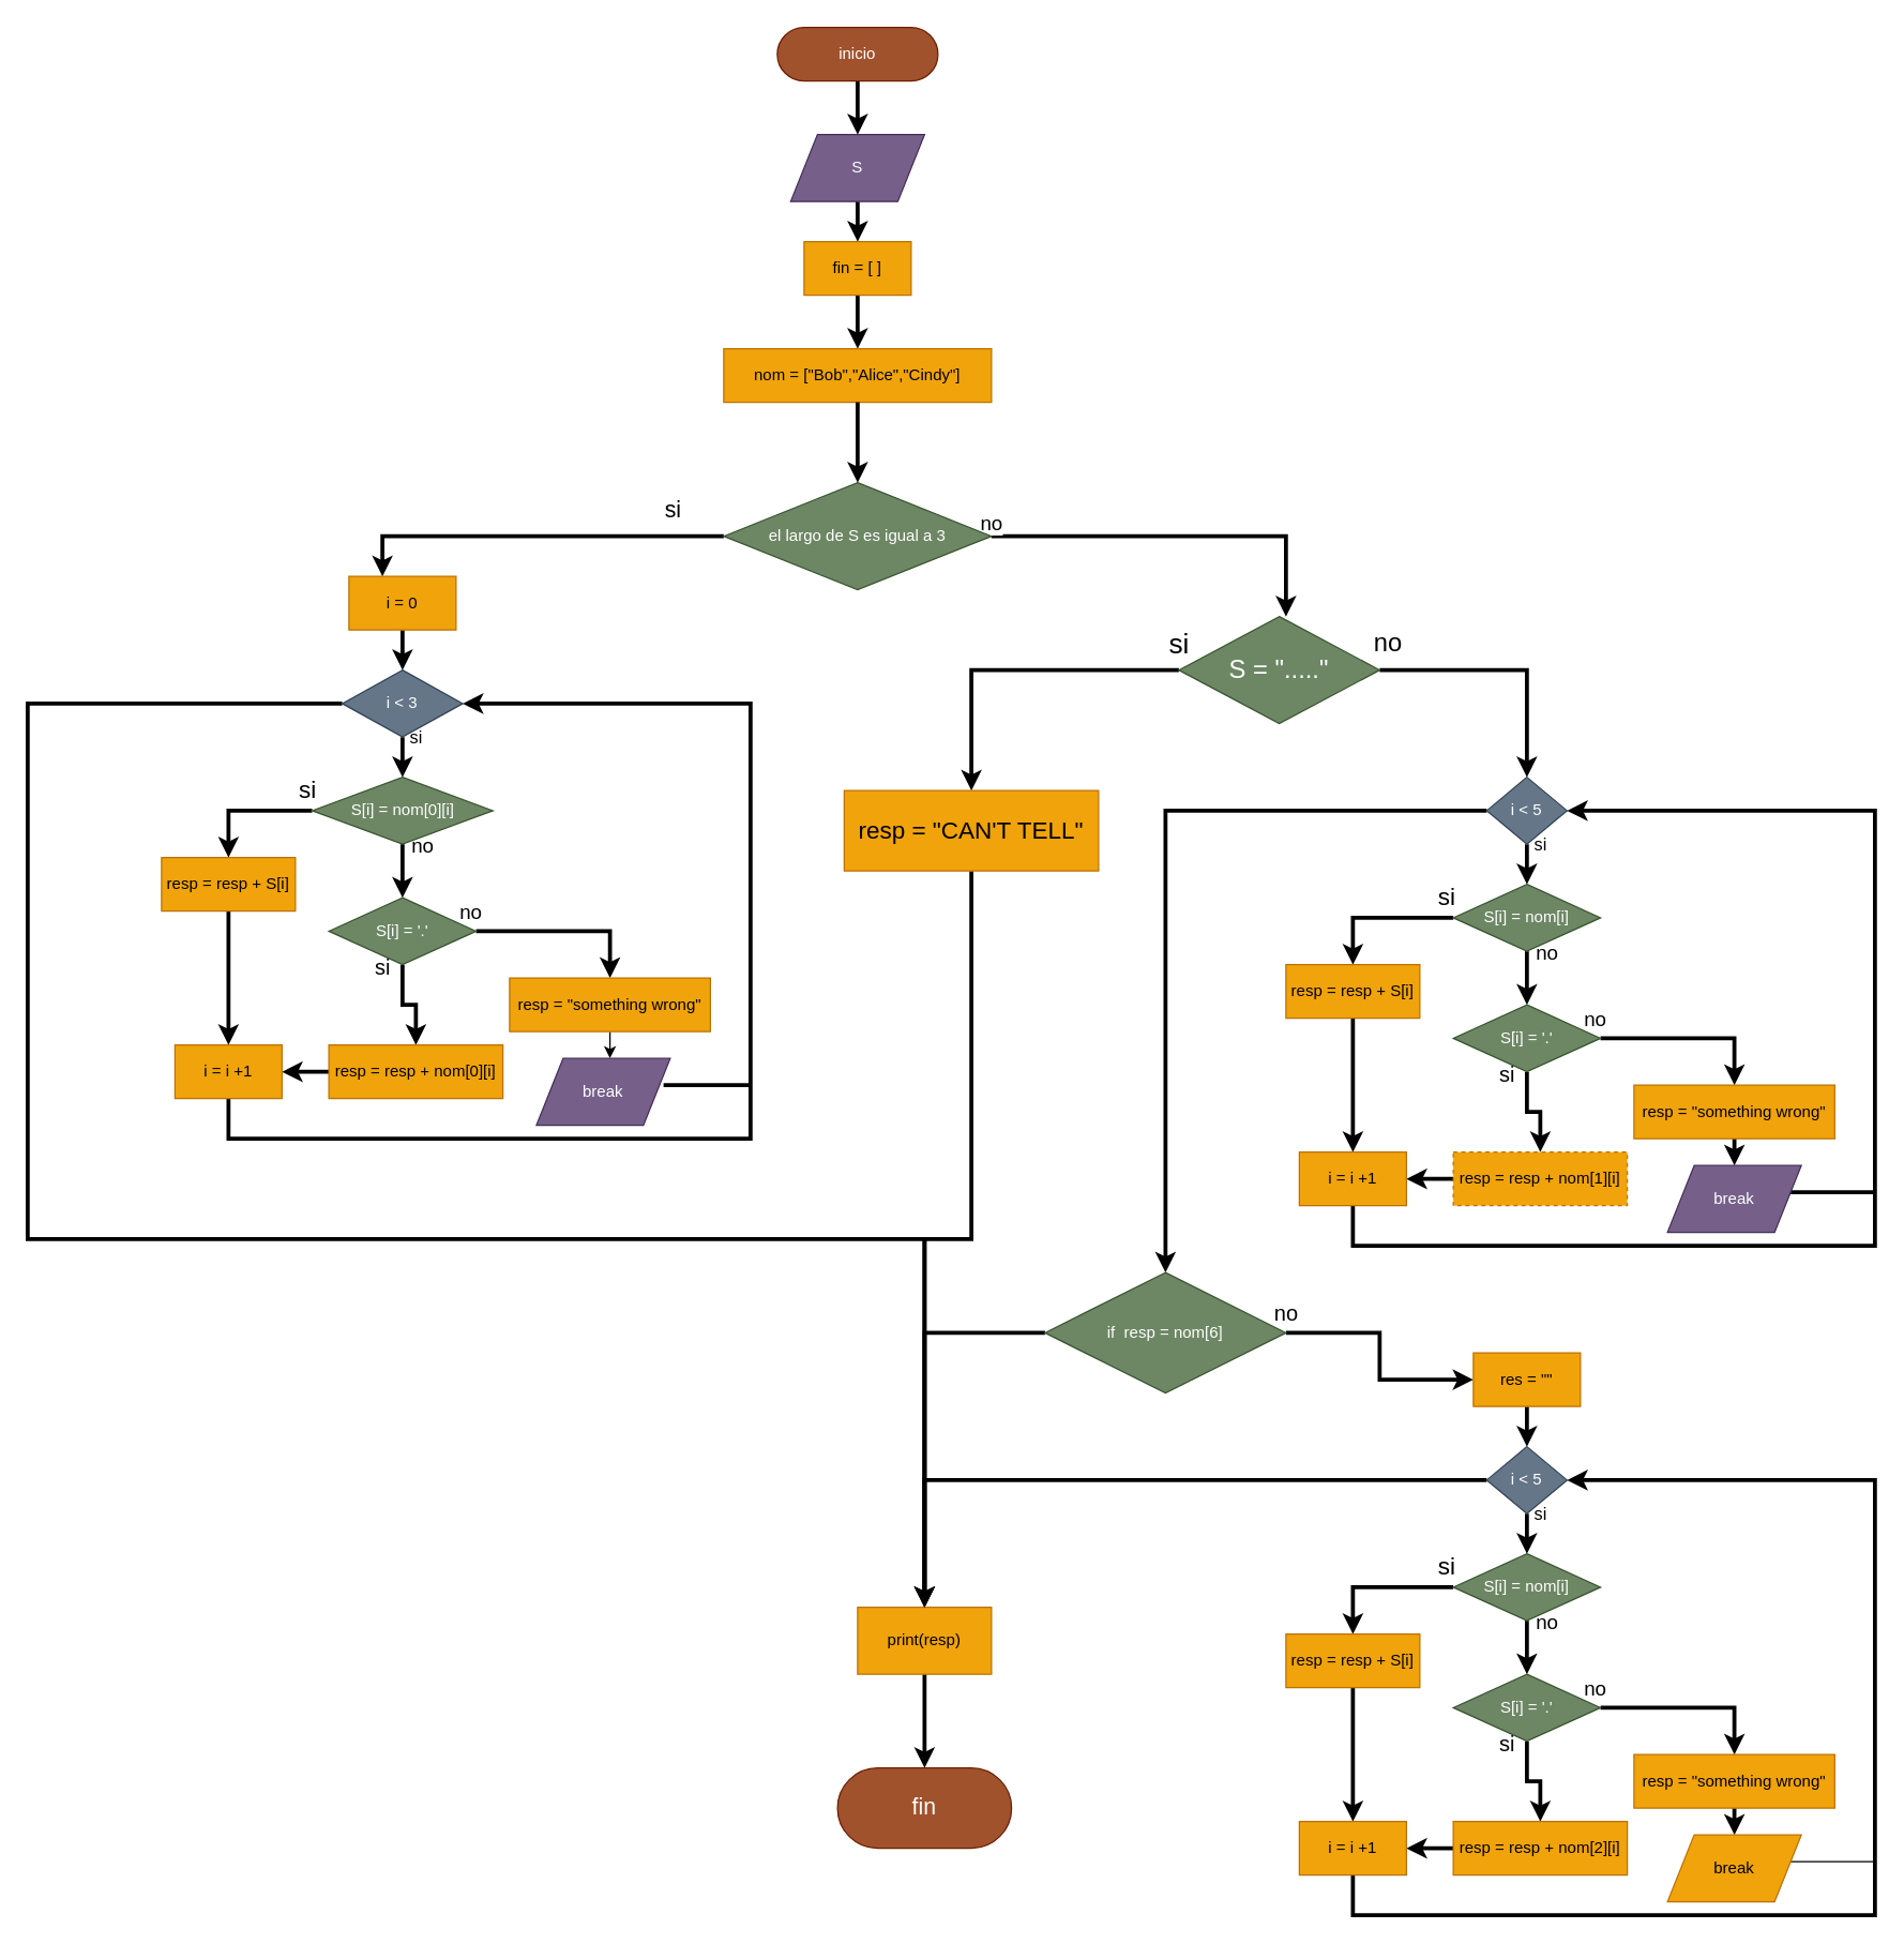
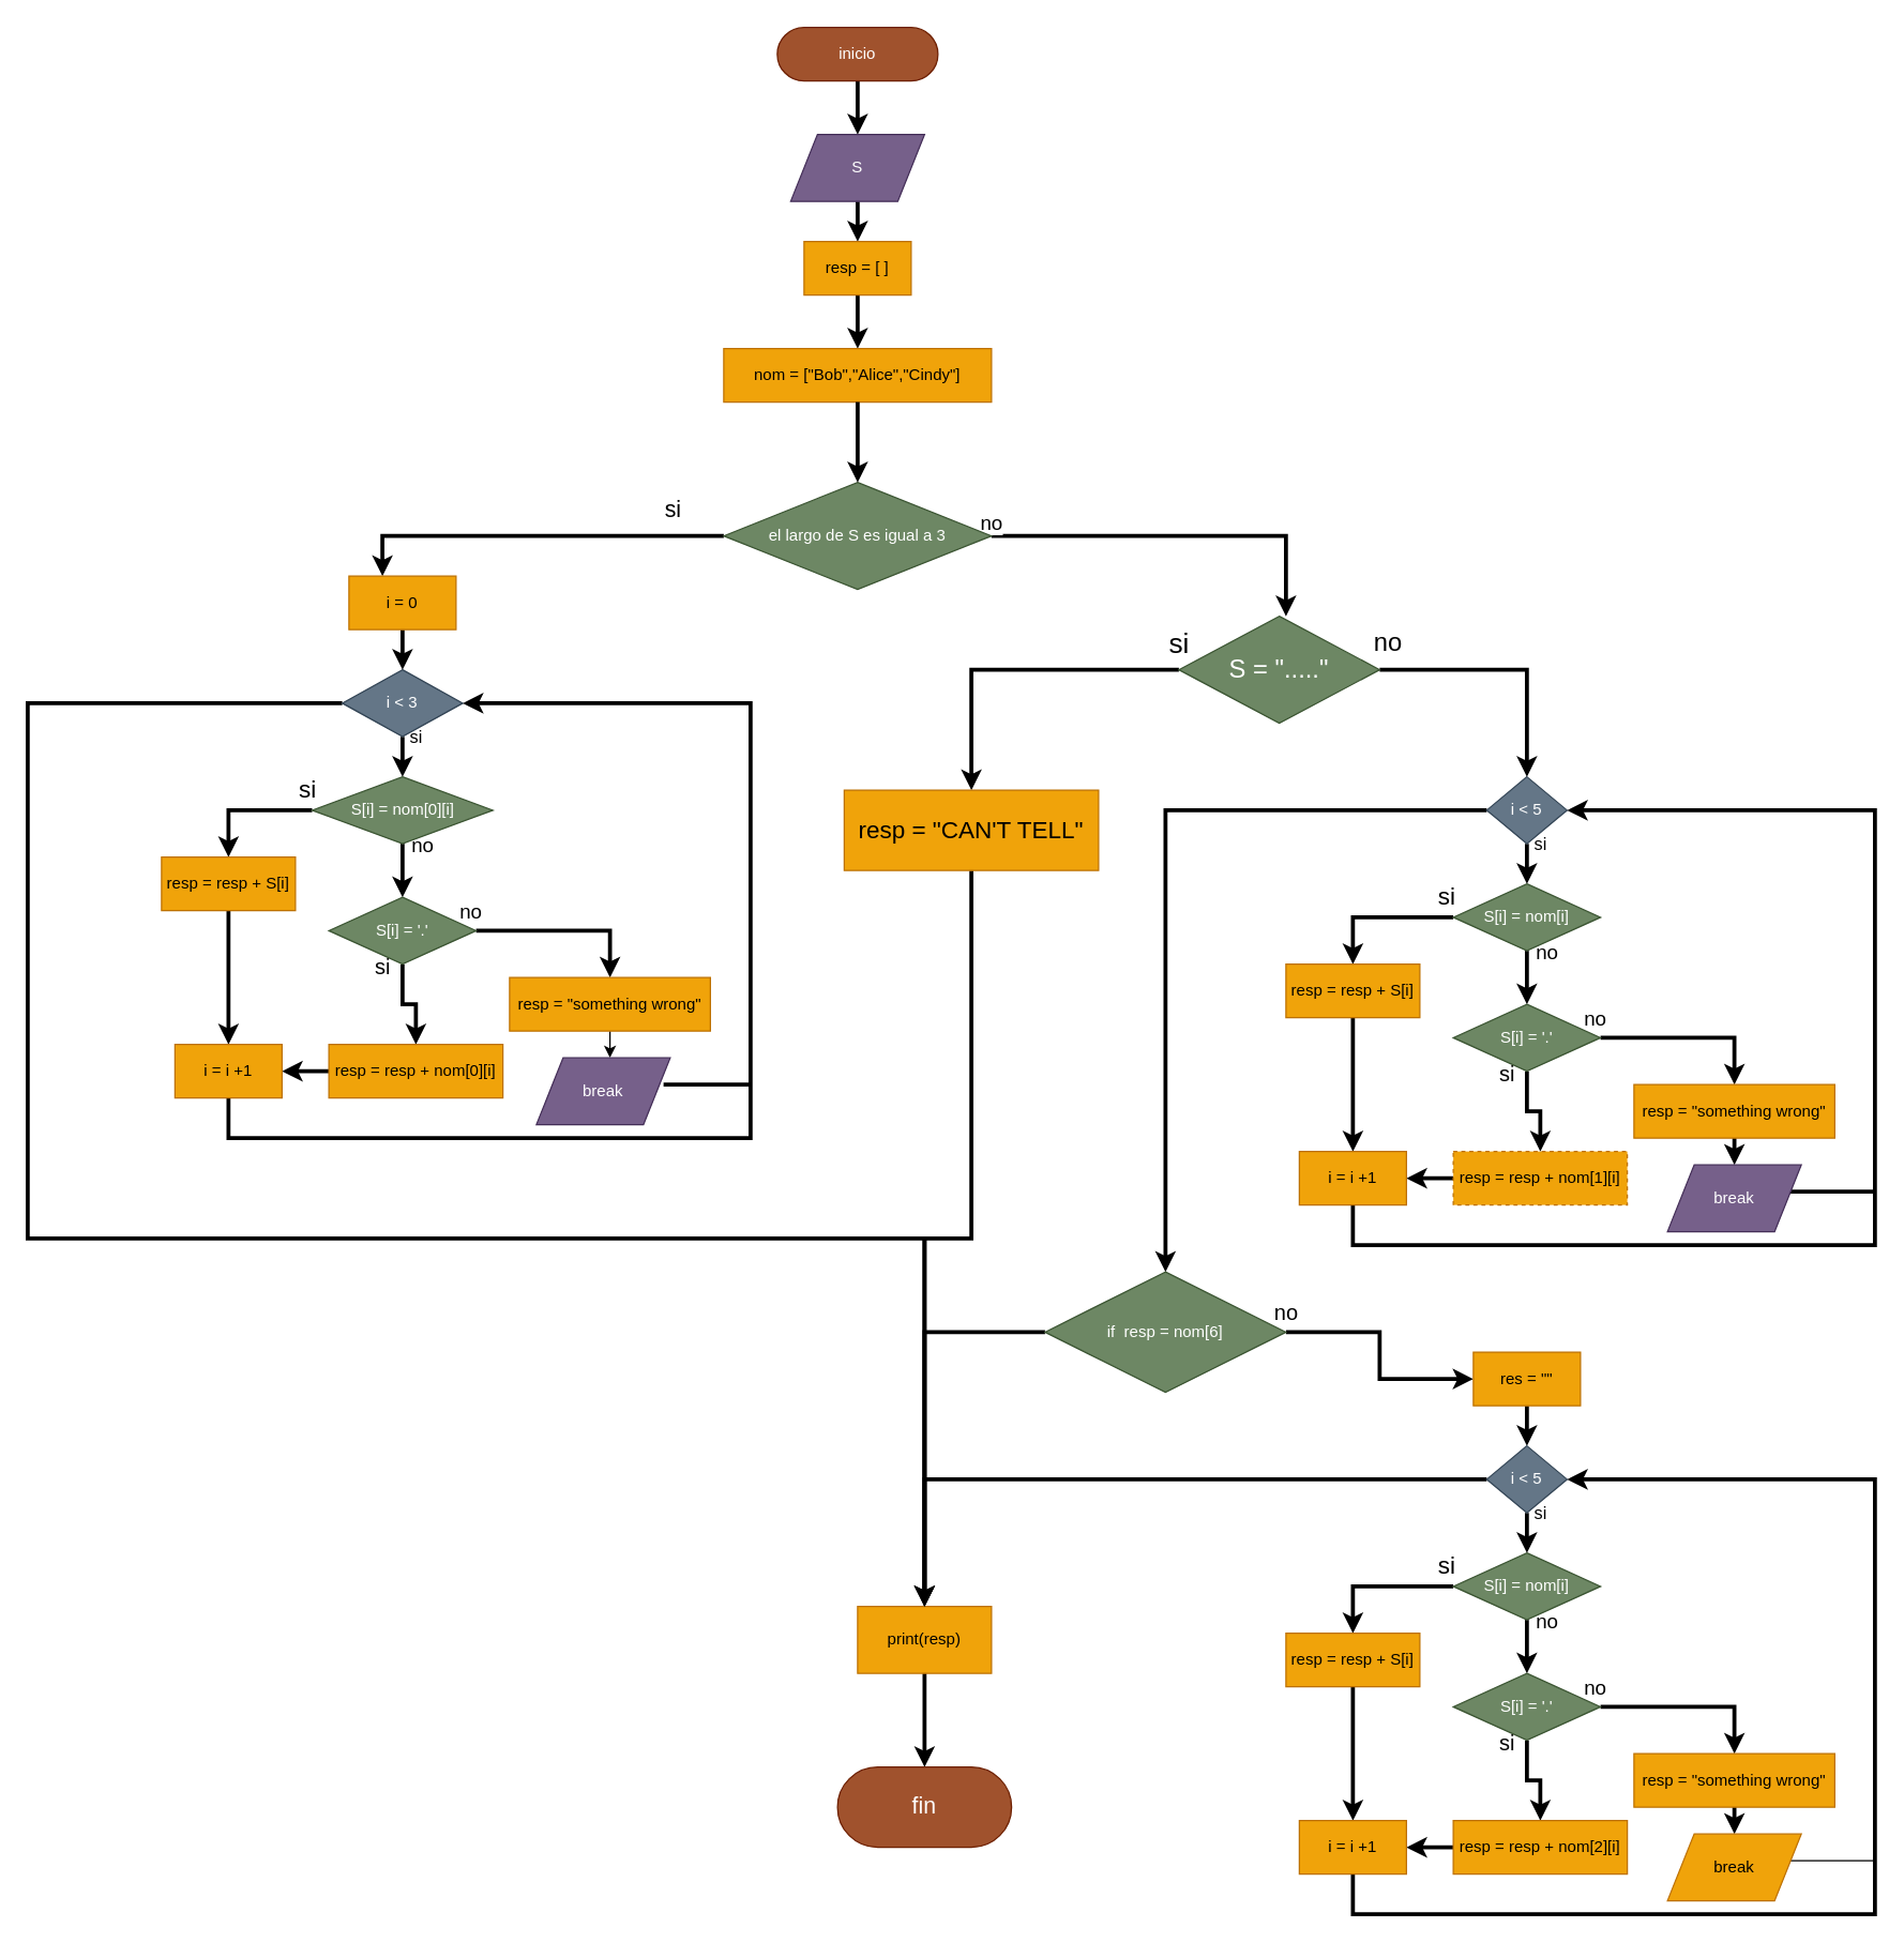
- <mxCell id="11" value="fin = [ ]" style="html=1;dashed=0;whiteSpace=wrap;fillColor=#f0a30a;fontColor=#000000;strokeColor=#BD7000;" vertex="1" parent="1"><mxGeometry x="600" y="180" width="80" height="40" as="geometry" /></mxCell>
+ <mxCell id="11" value="resp = [ ]" style="html=1;dashed=0;whiteSpace=wrap;fillColor=#f0a30a;fontColor=#000000;strokeColor=#BD7000;" vertex="1" parent="1"><mxGeometry x="600" y="180" width="80" height="40" as="geometry" /></mxCell>
